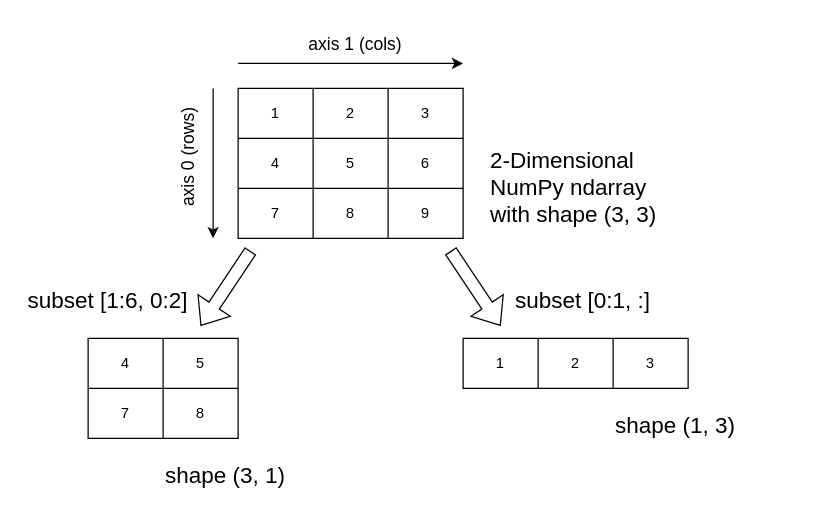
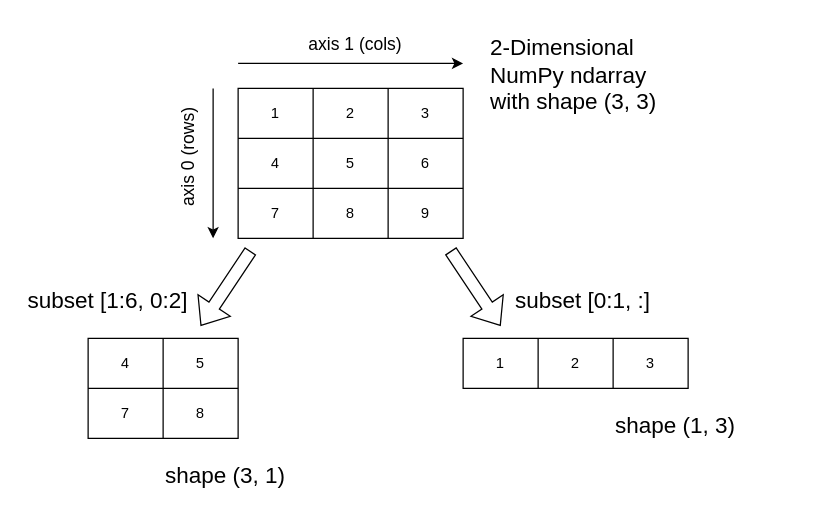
- <mxCell id="19" value="&lt;font style=&quot;font-size: 18px&quot;&gt;2-Dimensional NumPy ndarray with shape (3, 3)&lt;/font&gt;" style="text;html=1;strokeColor=none;fillColor=none;align=left;verticalAlign=middle;whiteSpace=wrap;rounded=0;" parent="1" vertex="1"><mxGeometry x="390" y="110" width="140" height="80" as="geometry" /></mxCell>
+ <mxCell id="19" value="&lt;font style=&quot;font-size: 18px&quot;&gt;2-Dimensional NumPy ndarray with shape (3, 3)&lt;/font&gt;" style="text;html=1;strokeColor=none;fillColor=none;align=left;verticalAlign=middle;whiteSpace=wrap;rounded=0;" parent="1" vertex="1"><mxGeometry x="390" y="20" width="140" height="80" as="geometry" /></mxCell>
